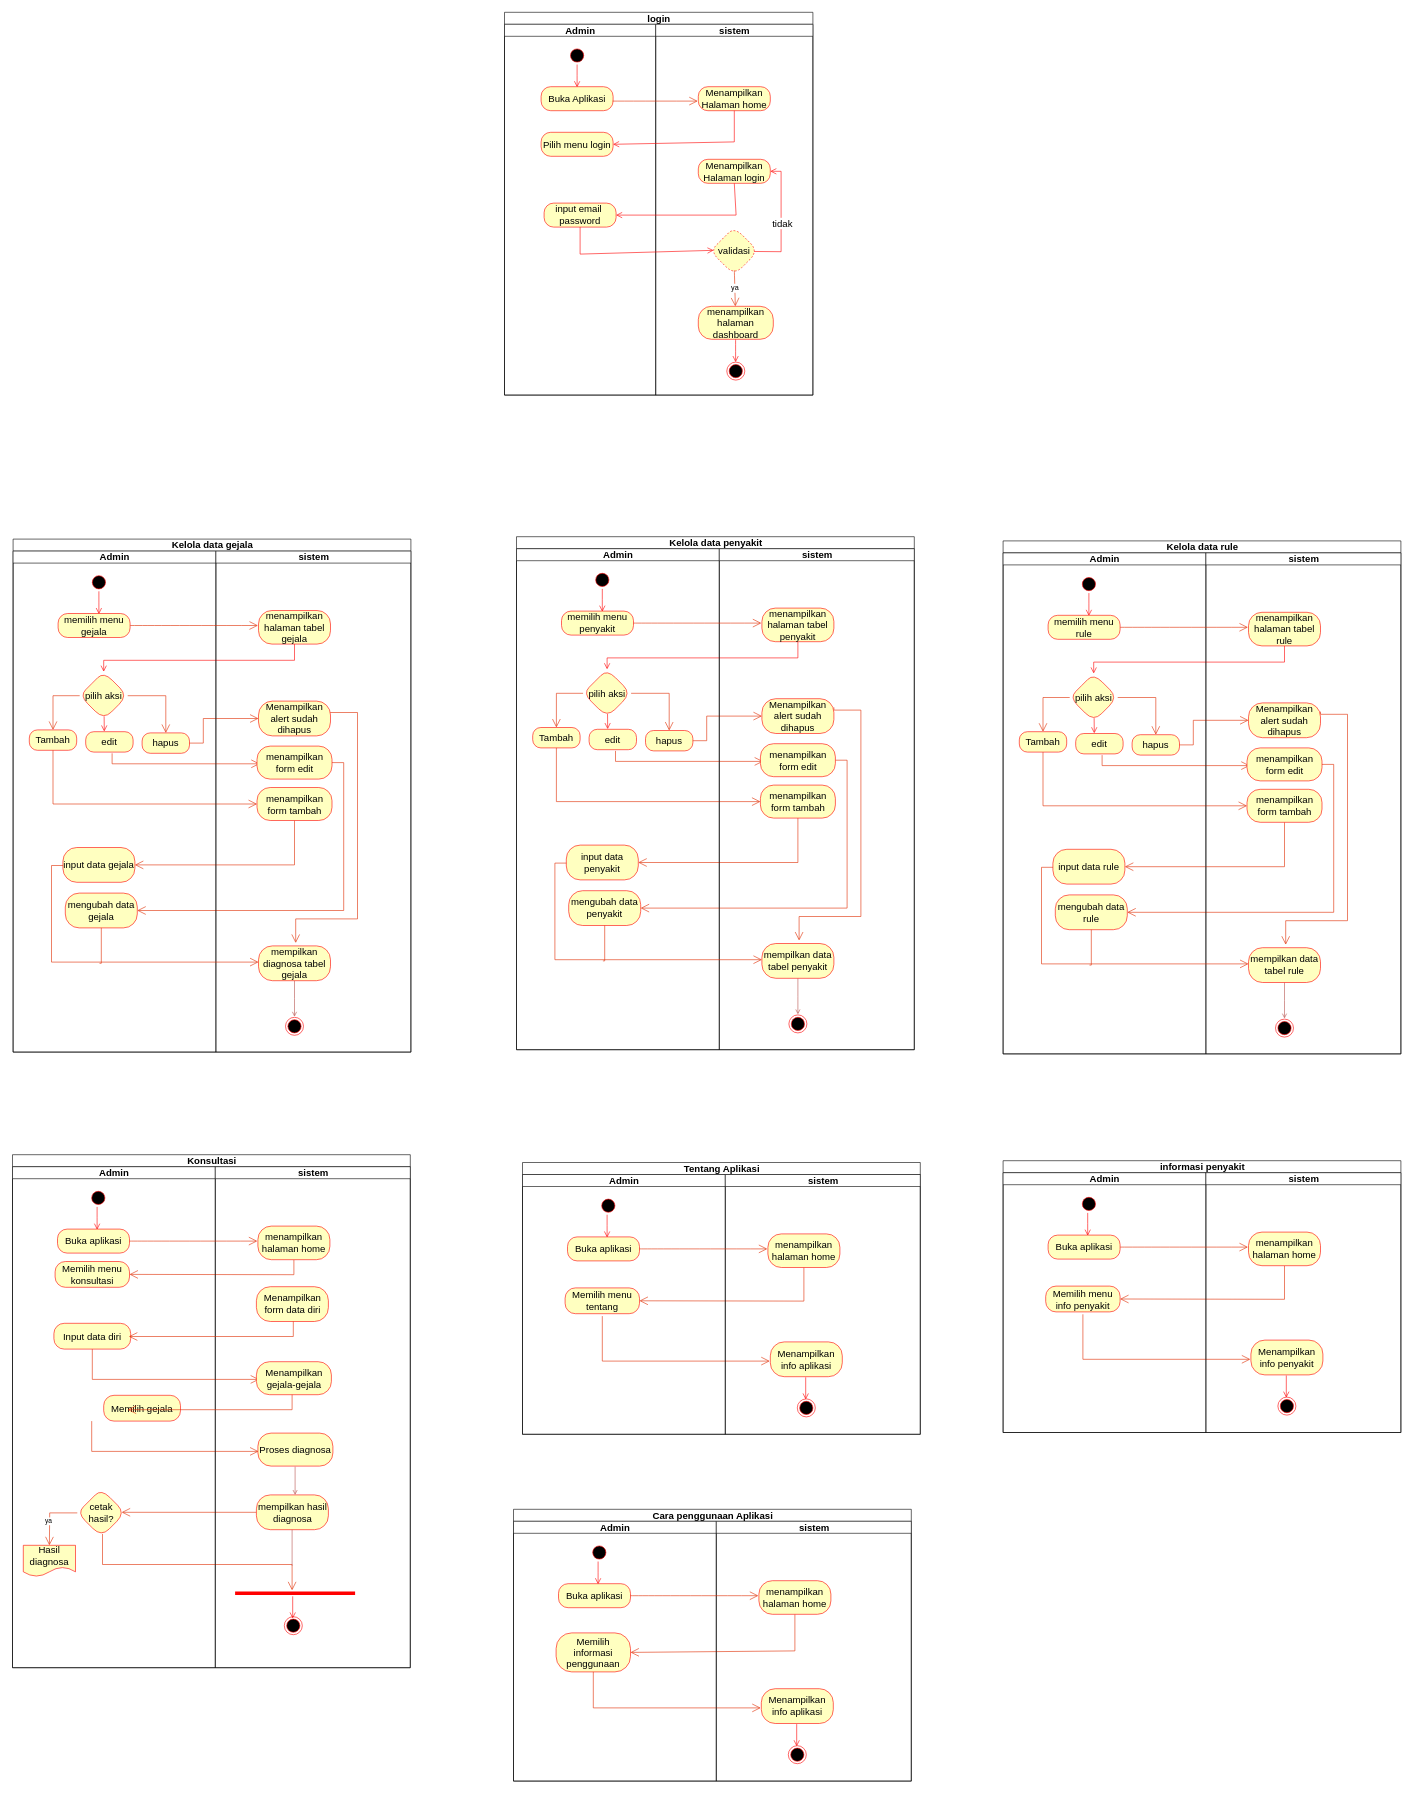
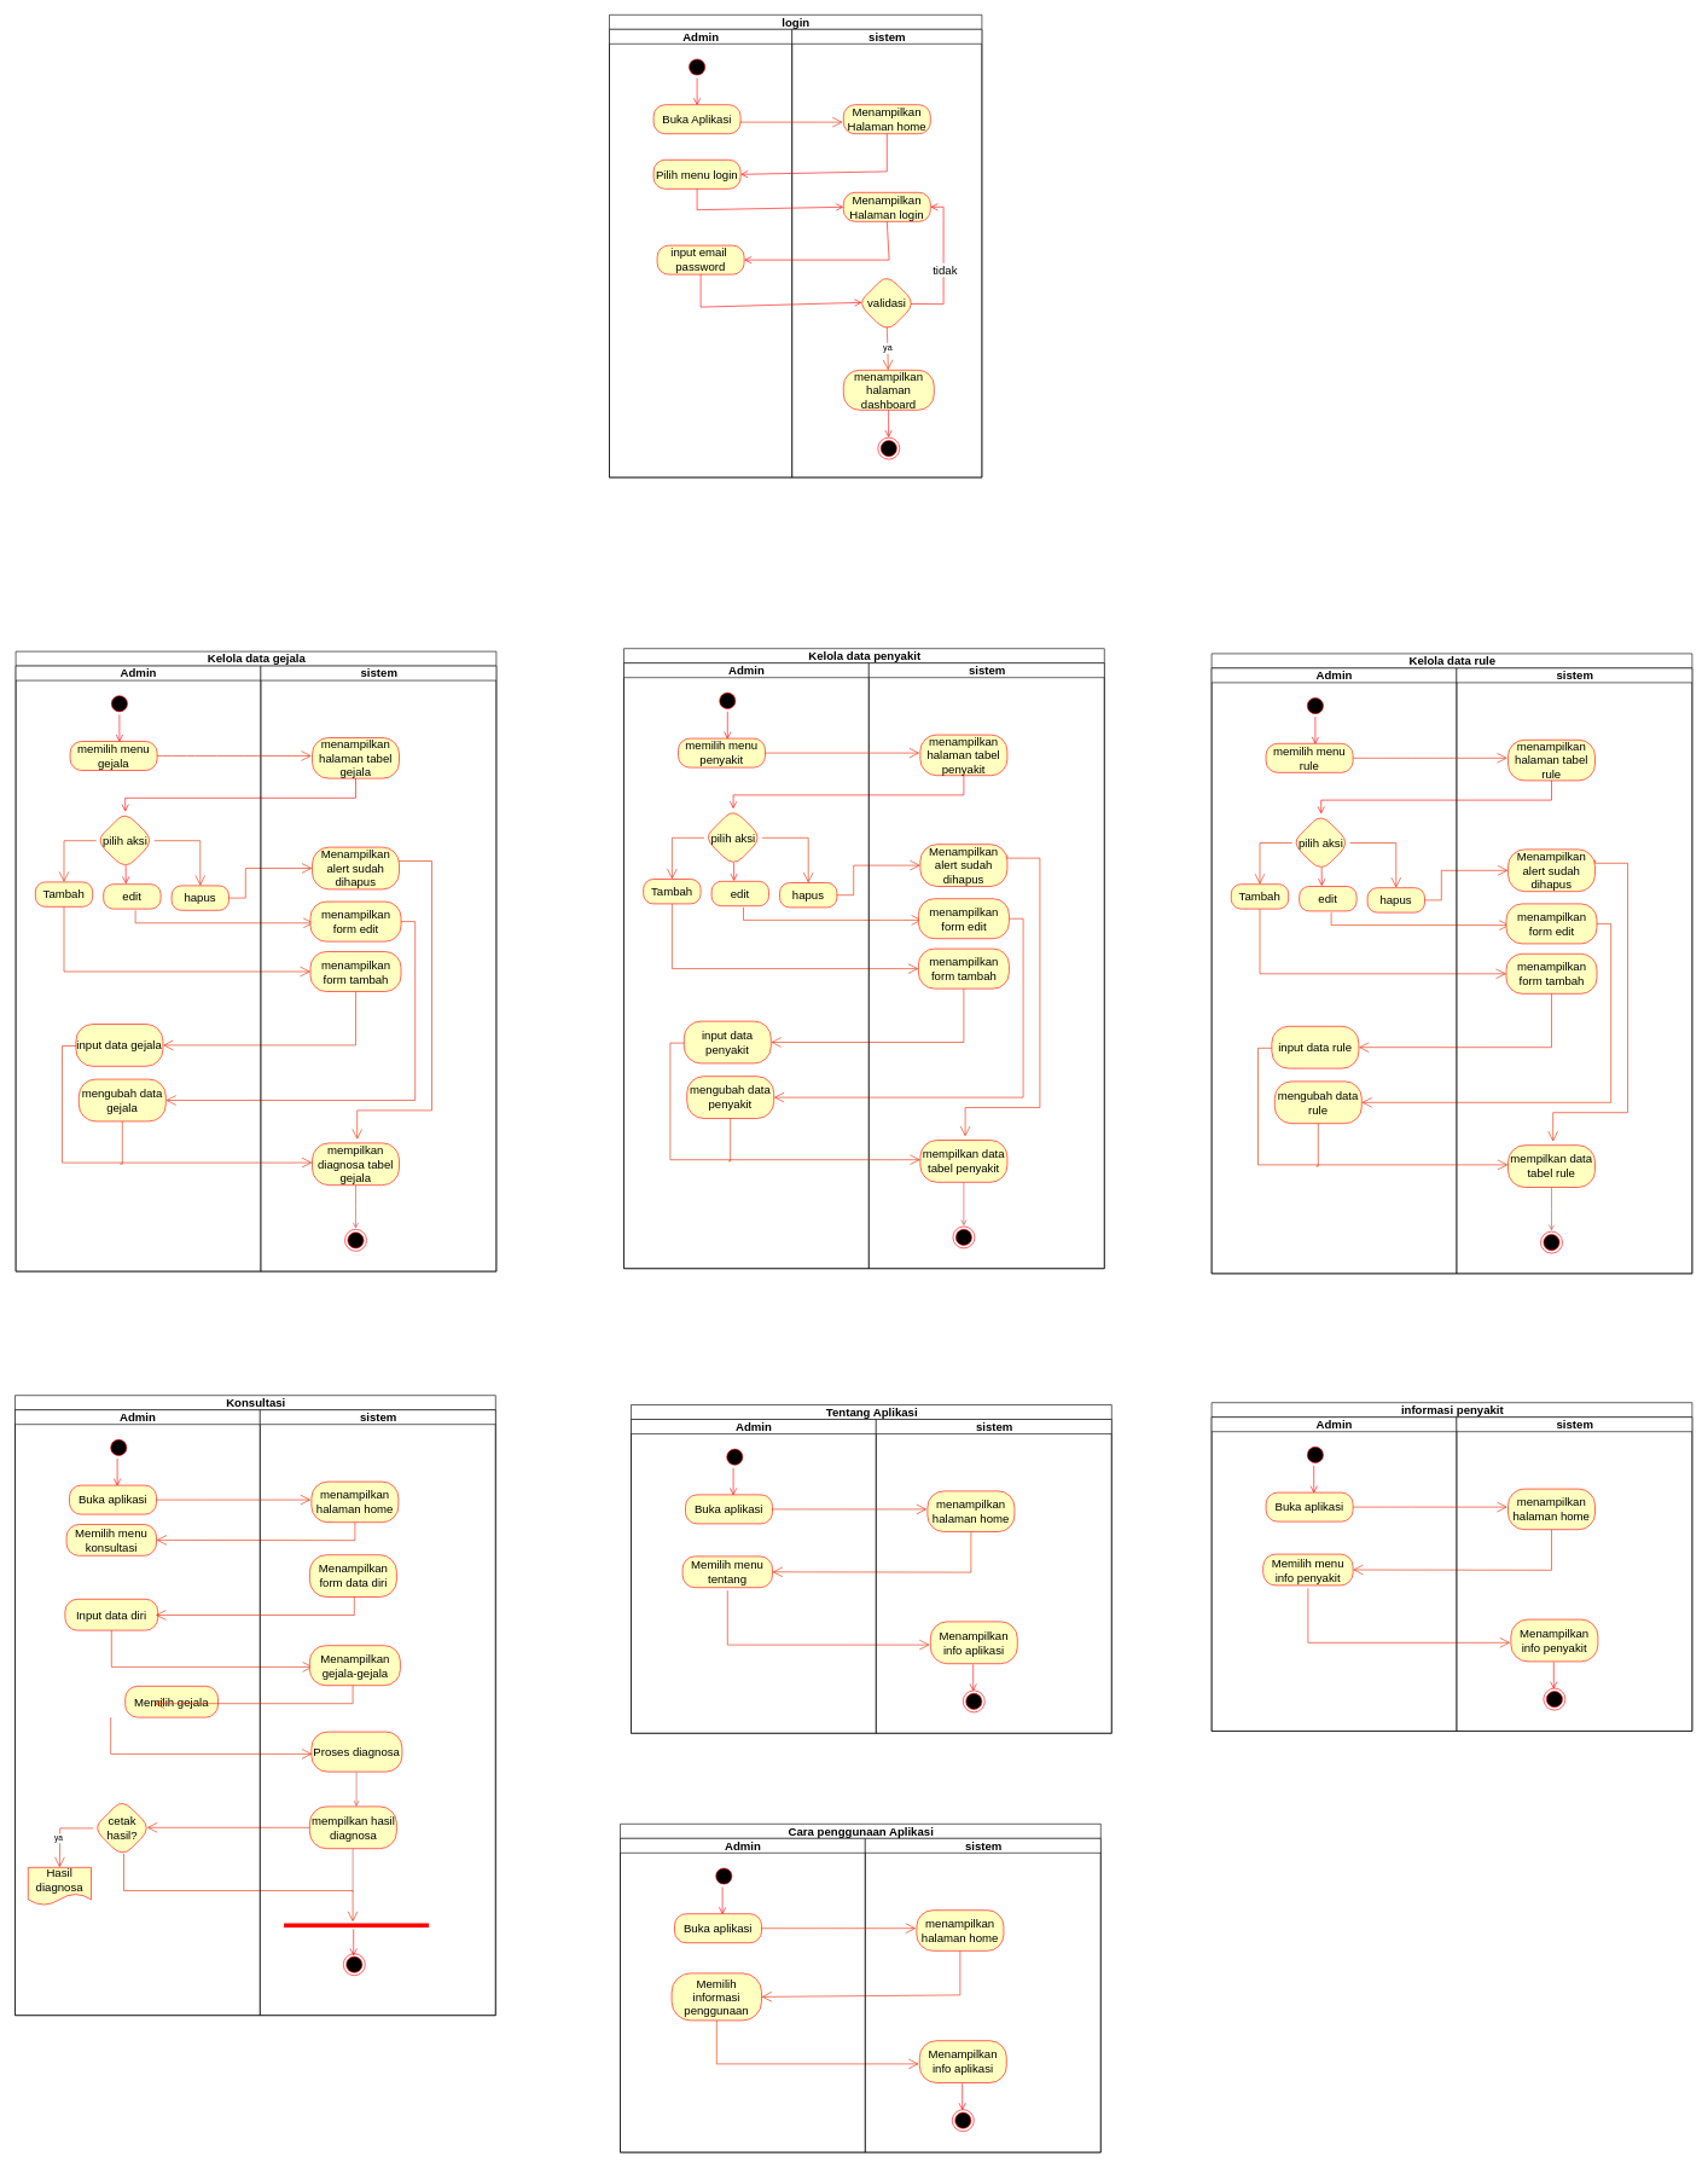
+ <mxCell id="21" value="" style="html=1;verticalAlign=bottom;endArrow=open;endSize=8;strokeColor=#ff0000;rounded=0;fontSize=12;exitX=0.5;exitY=1;exitDx=0;exitDy=0;entryX=0;entryY=0.5;entryDx=0;entryDy=0;" parent="2" source="7" target="12" edge="1"><mxGeometry relative="1" as="geometry"><mxPoint x="326.0" y="267" as="targetPoint" /><Array as="points"><mxPoint x="121.0" y="269" /></Array></mxGeometry></mxCell>
- <mxCell id="13" value="validasi" style="rhombus;whiteSpace=wrap;html=1;fontSize=16;fillColor=#ffffc0;strokeColor=#ff0000;fontColor=#000000;rounded=1;arcSize=40;dashed=1;" parent="9" vertex="1"><mxGeometry x="91.0" y="338" width="80" height="80" as="geometry" /></mxCell>
+ <mxCell id="13" value="validasi" style="rhombus;whiteSpace=wrap;html=1;fontSize=16;fillColor=#ffffc0;strokeColor=#ff0000;fontColor=#000000;rounded=1;arcSize=40;" parent="9" vertex="1"><mxGeometry x="91.0" y="338" width="80" height="80" as="geometry" /></mxCell>
